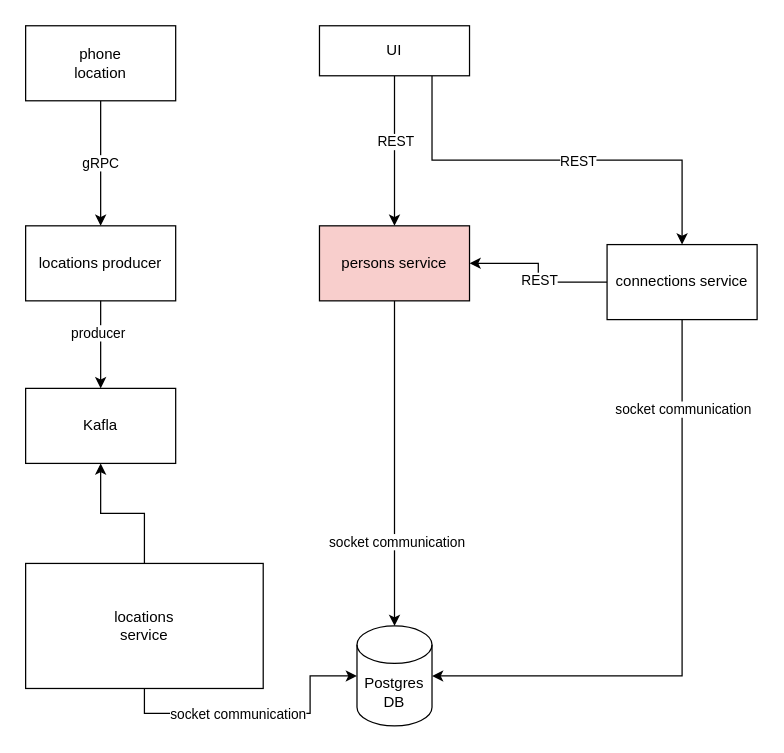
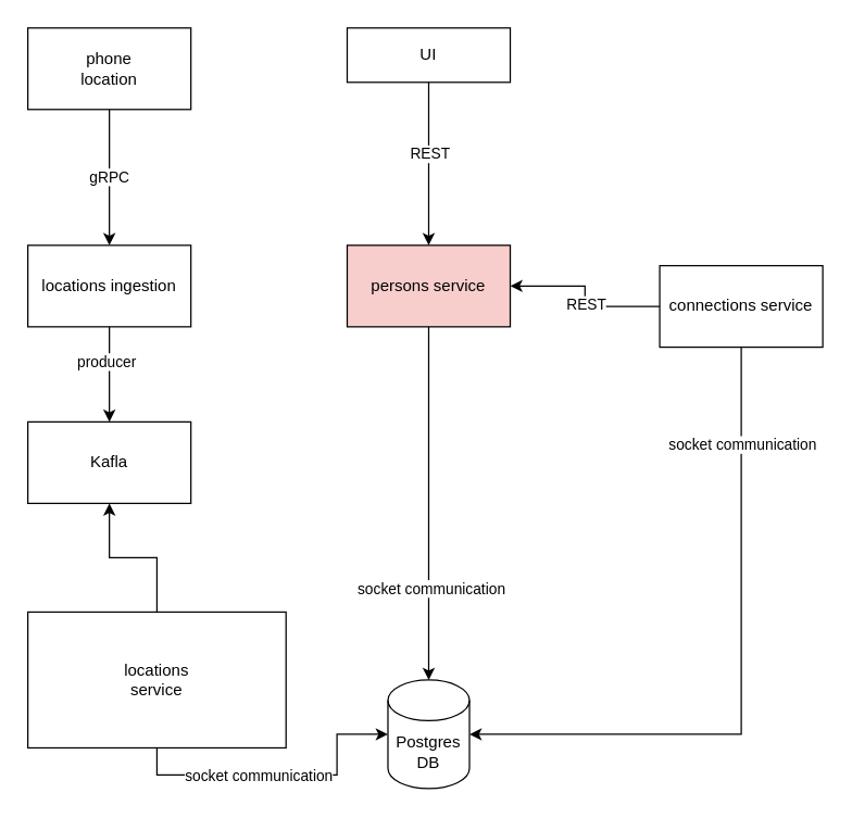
- <mxCell id="4" style="edgeStyle=orthogonalEdgeStyle;rounded=0;orthogonalLoop=1;jettySize=auto;html=1;exitX=0.75;exitY=1;exitDx=0;exitDy=0;" parent="1" source="6" target="14" edge="1"><mxGeometry relative="1" as="geometry" /></mxCell>
- <mxCell id="5" value="REST" style="edgeLabel;html=1;align=center;verticalAlign=middle;resizable=0;points=[];" parent="4" vertex="1" connectable="0"><mxGeometry x="0.098" y="-1" relative="1" as="geometry"><mxPoint as="offset" /></mxGeometry></mxCell>
- <mxCell id="15" value="locations producer" style="rounded=0;whiteSpace=wrap;html=1;" parent="1" vertex="1"><mxGeometry x="20" y="180" width="120" height="60" as="geometry" /></mxCell>
+ <mxCell id="15" value="locations ingestion" style="rounded=0;whiteSpace=wrap;html=1;" parent="1" vertex="1"><mxGeometry x="20" y="180" width="120" height="60" as="geometry" /></mxCell>
